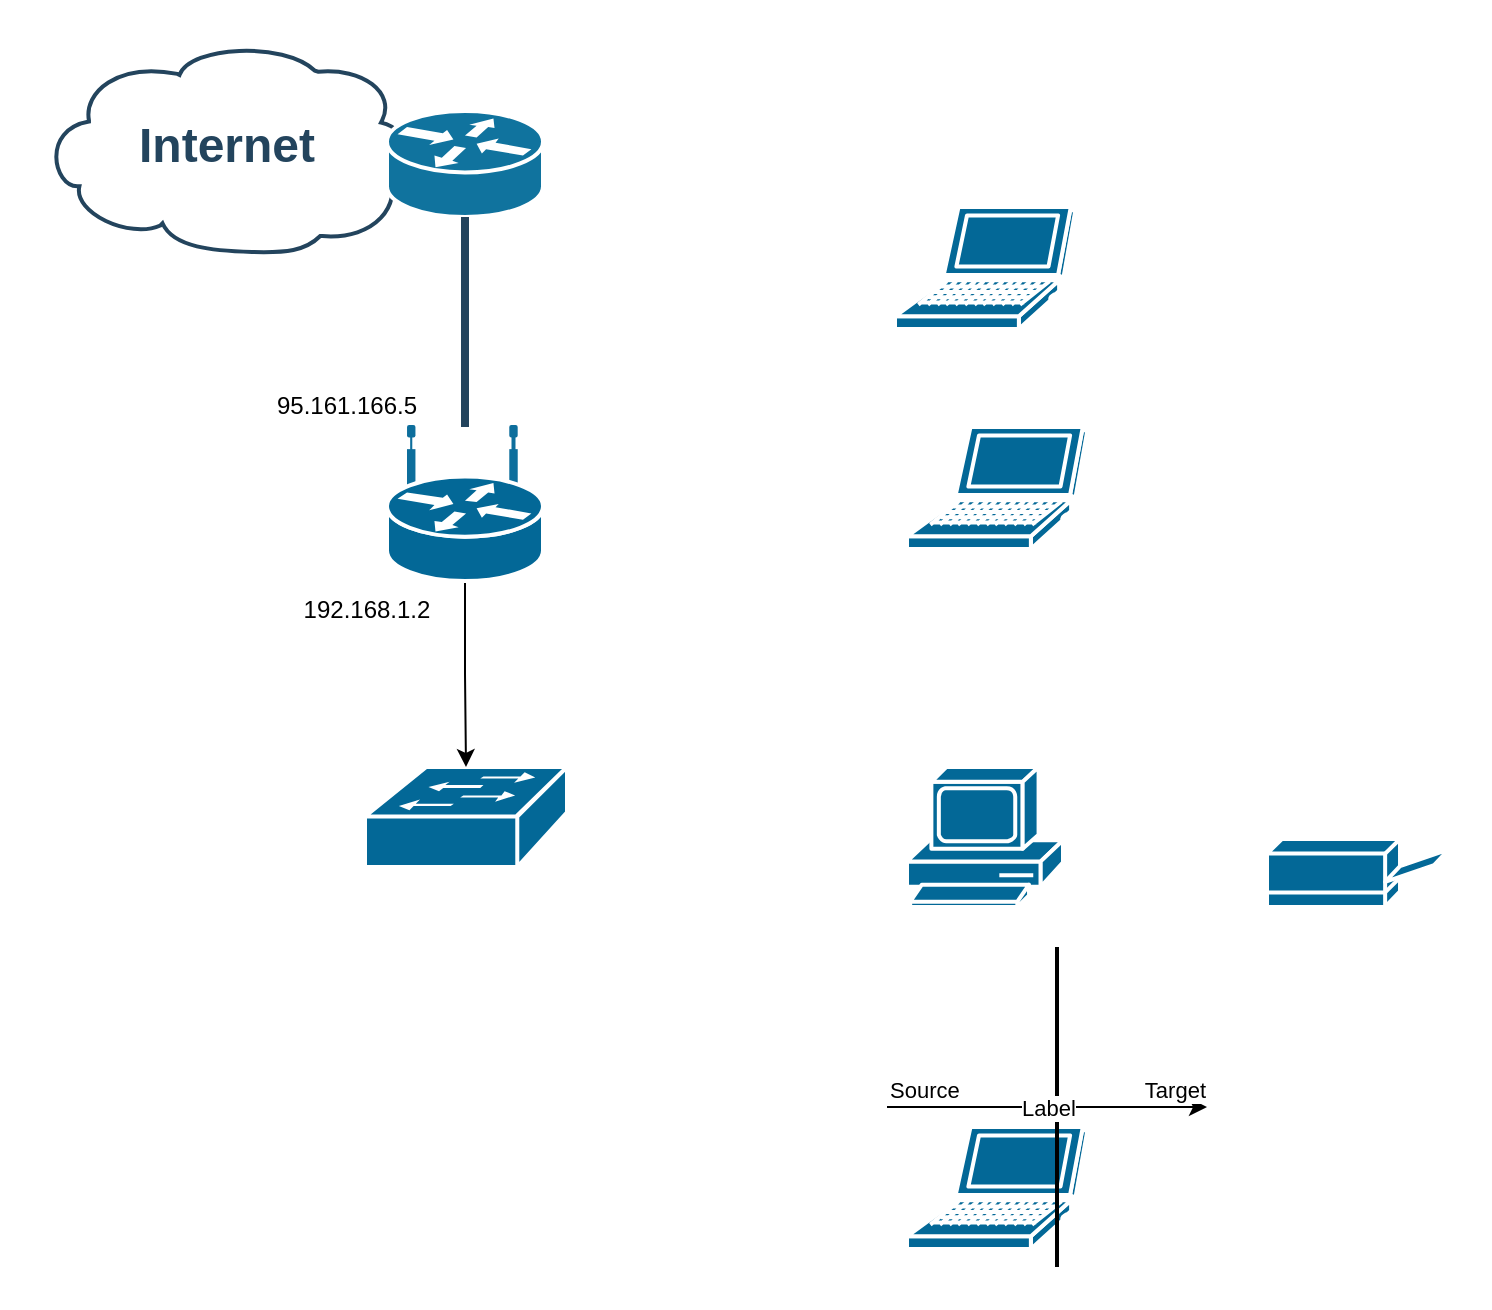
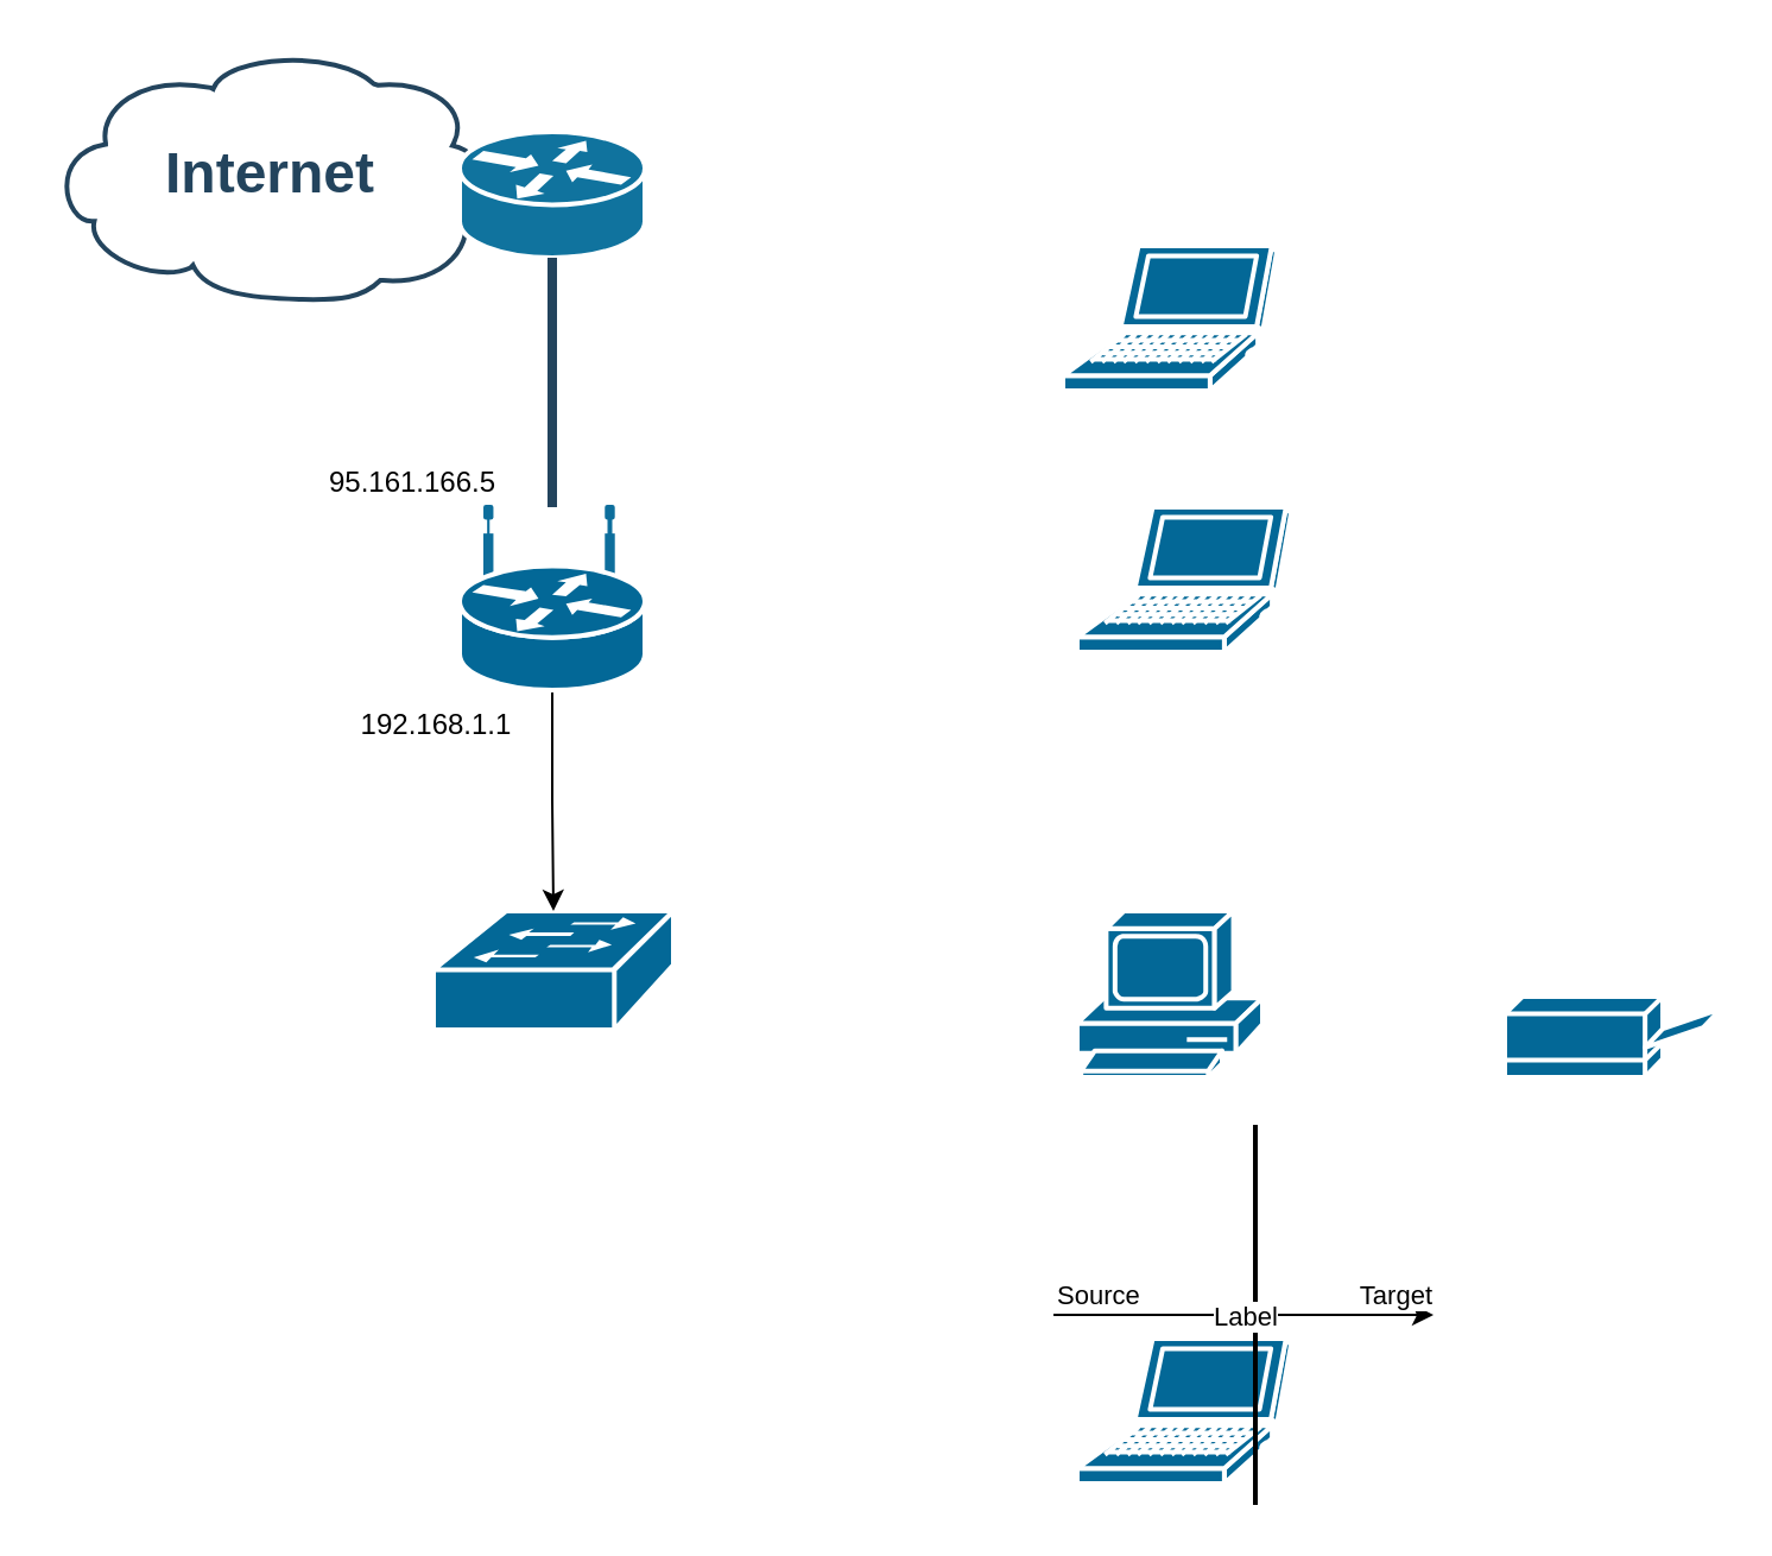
- <mxCell id="18" value="192.168.1.2" style="text;html=1;align=center;verticalAlign=middle;resizable=0;points=[];autosize=1;strokeColor=none;fillColor=none;" vertex="1" parent="1"><mxGeometry x="143" y="295" width="80" height="20" as="geometry" /></mxCell>
+ <mxCell id="18" value="192.168.1.1" style="text;html=1;align=center;verticalAlign=middle;resizable=0;points=[];autosize=1;strokeColor=none;fillColor=none;" vertex="1" parent="1"><mxGeometry x="143" y="295" width="80" height="20" as="geometry" /></mxCell>
